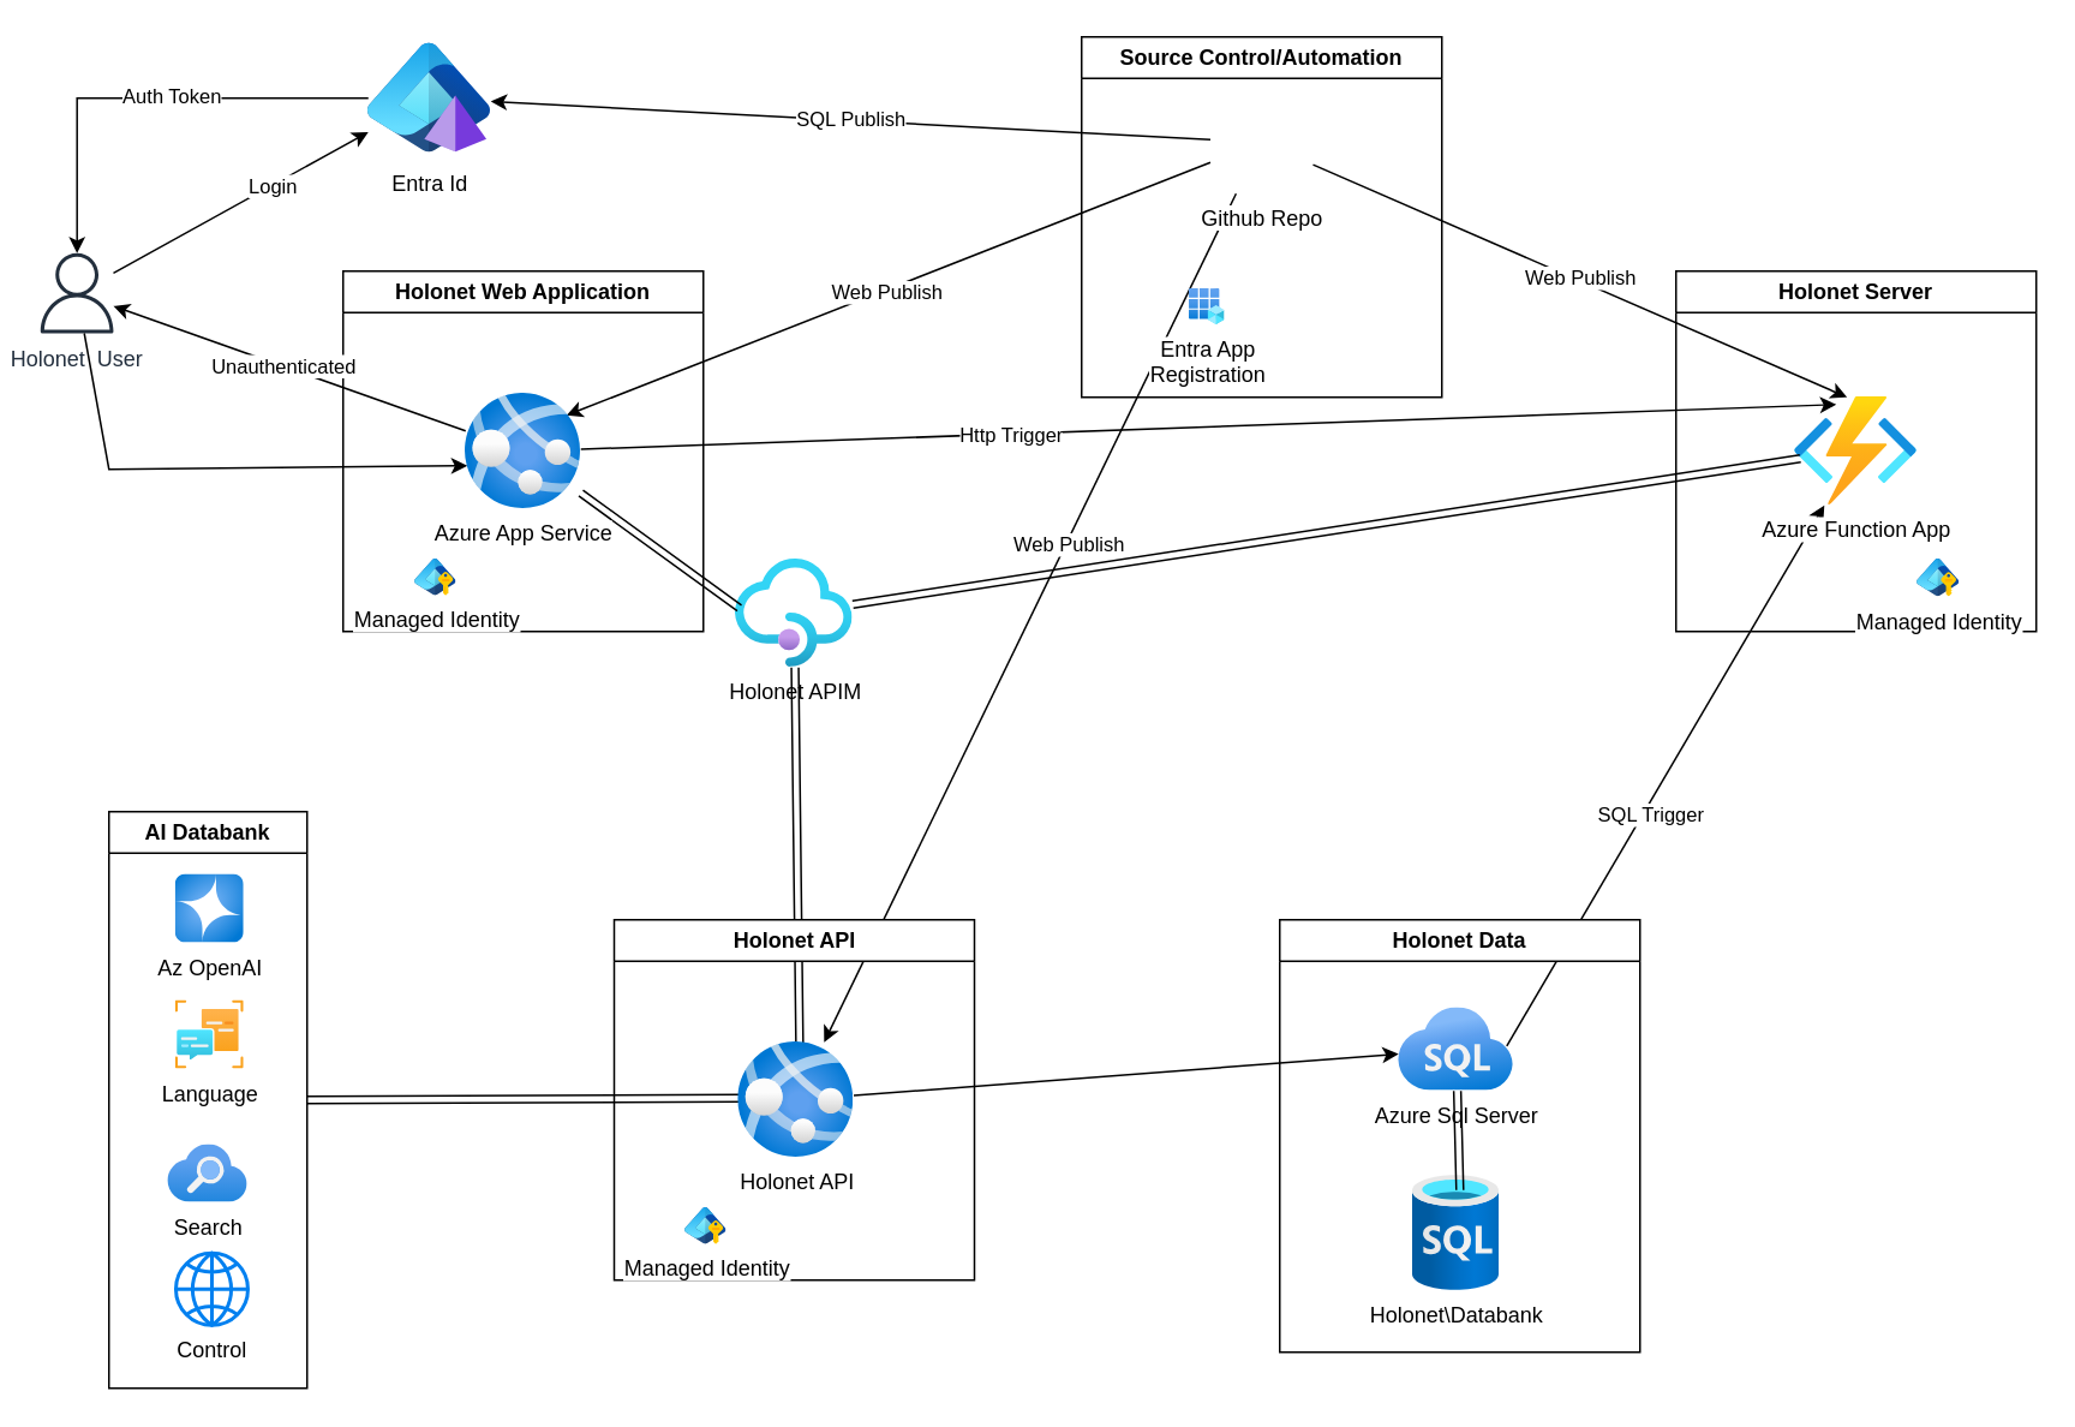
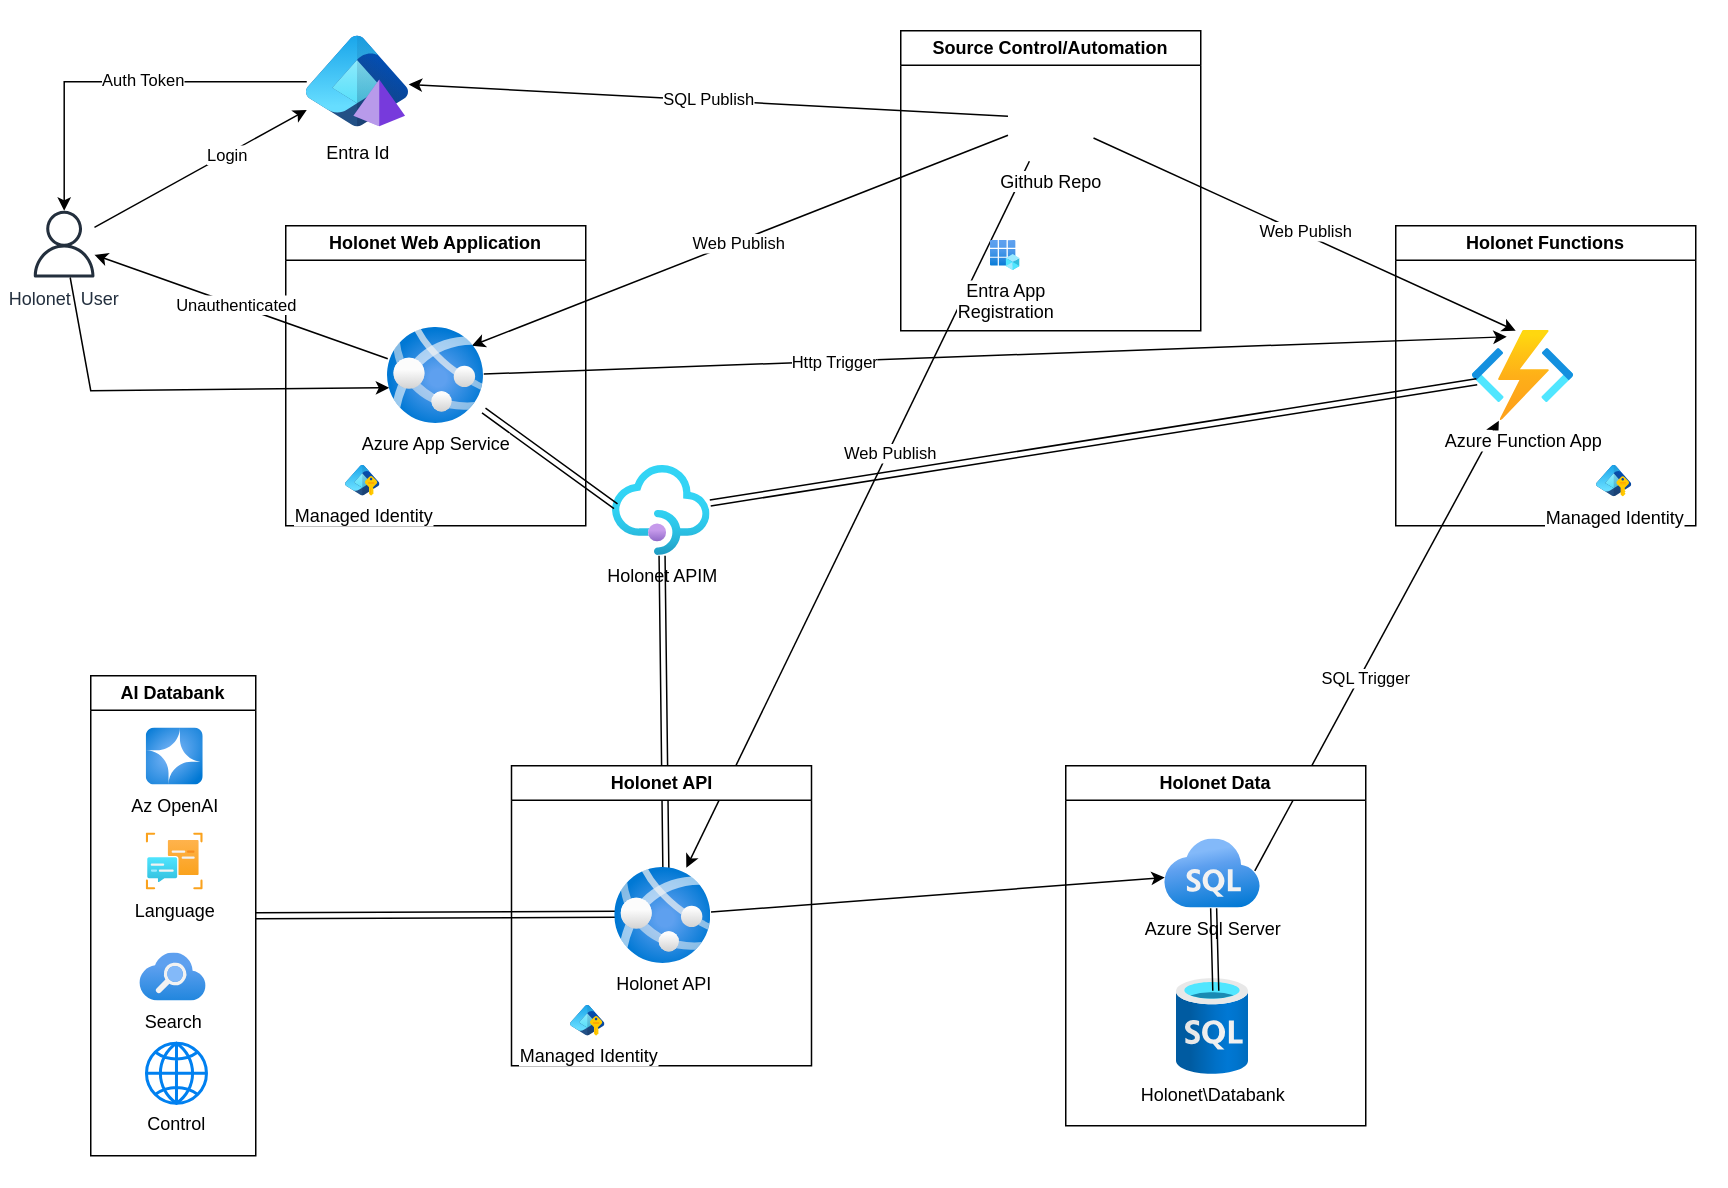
- <mxCell id="31" value="Holonet Server" style="swimlane;whiteSpace=wrap;html=1;rounded=0;" vertex="1" parent="1"><mxGeometry x="930" y="150" width="200" height="200" as="geometry" /></mxCell>
+ <mxCell id="31" value="Holonet Functions" style="swimlane;whiteSpace=wrap;html=1;rounded=0;" vertex="1" parent="1"><mxGeometry x="930" y="150" width="200" height="200" as="geometry" /></mxCell>
- <mxCell id="32" value="Azure Function App" style="image;aspect=fixed;html=1;points=[];align=center;fontSize=12;image=img/lib/azure2/compute/Function_Apps.svg;rounded=0;" vertex="1" parent="31"><mxGeometry x="66" y="70" width="68" height="60" as="geometry" /></mxCell>
+ <mxCell id="32" value="Azure Function App" style="image;aspect=fixed;html=1;points=[];align=center;fontSize=12;image=img/lib/azure2/compute/Function_Apps.svg;rounded=0;" vertex="1" parent="31"><mxGeometry x="51" y="70" width="68" height="60" as="geometry" /></mxCell>
